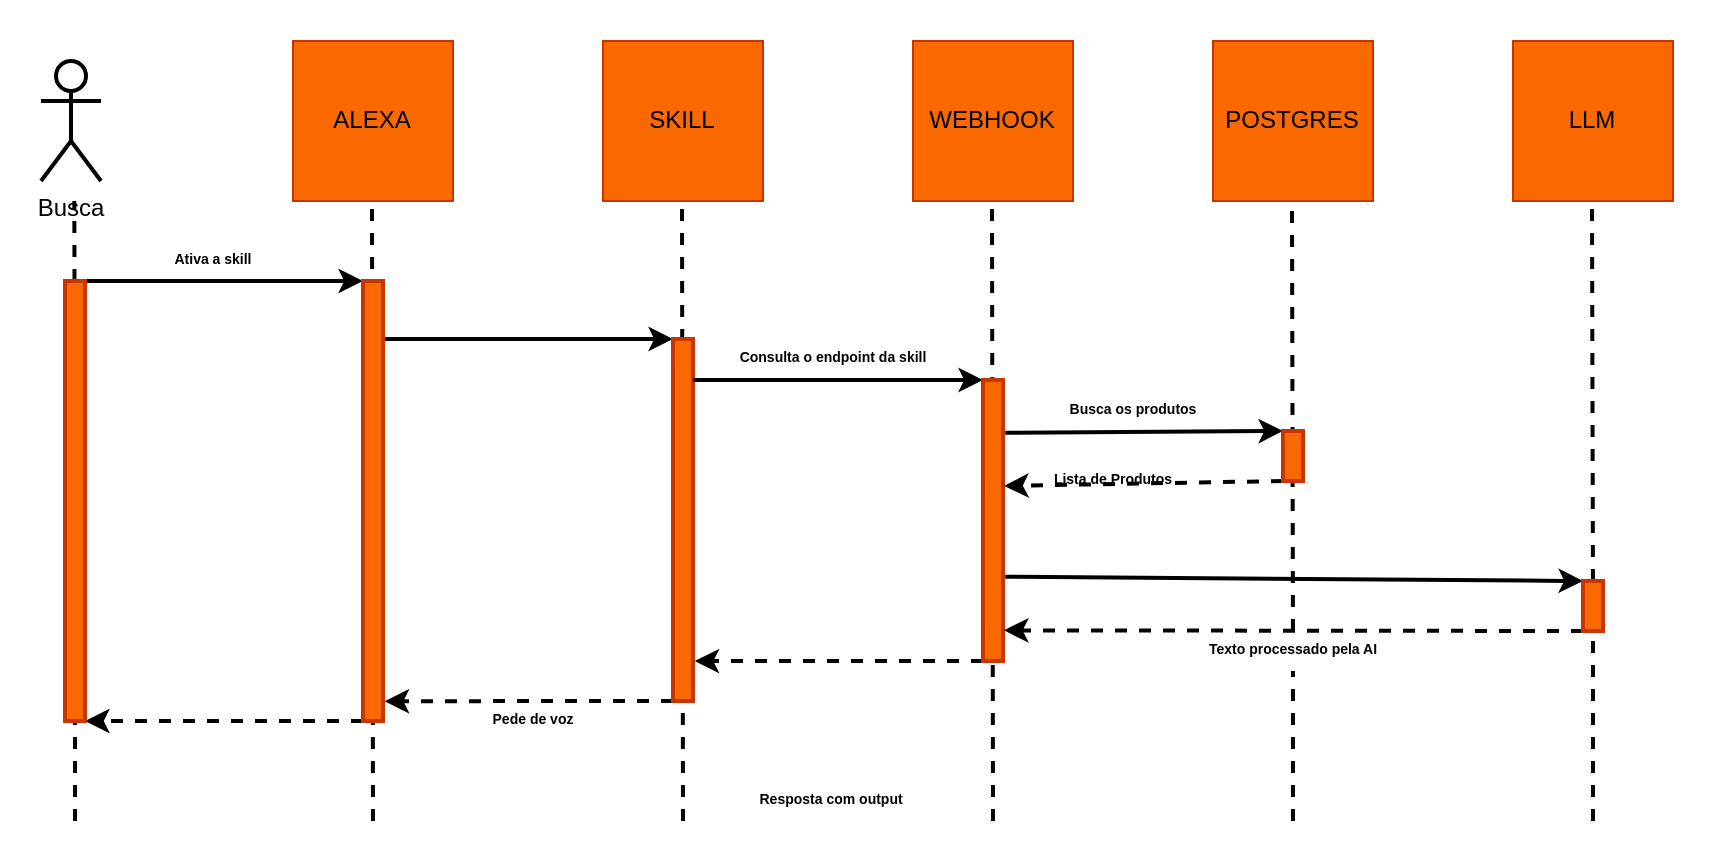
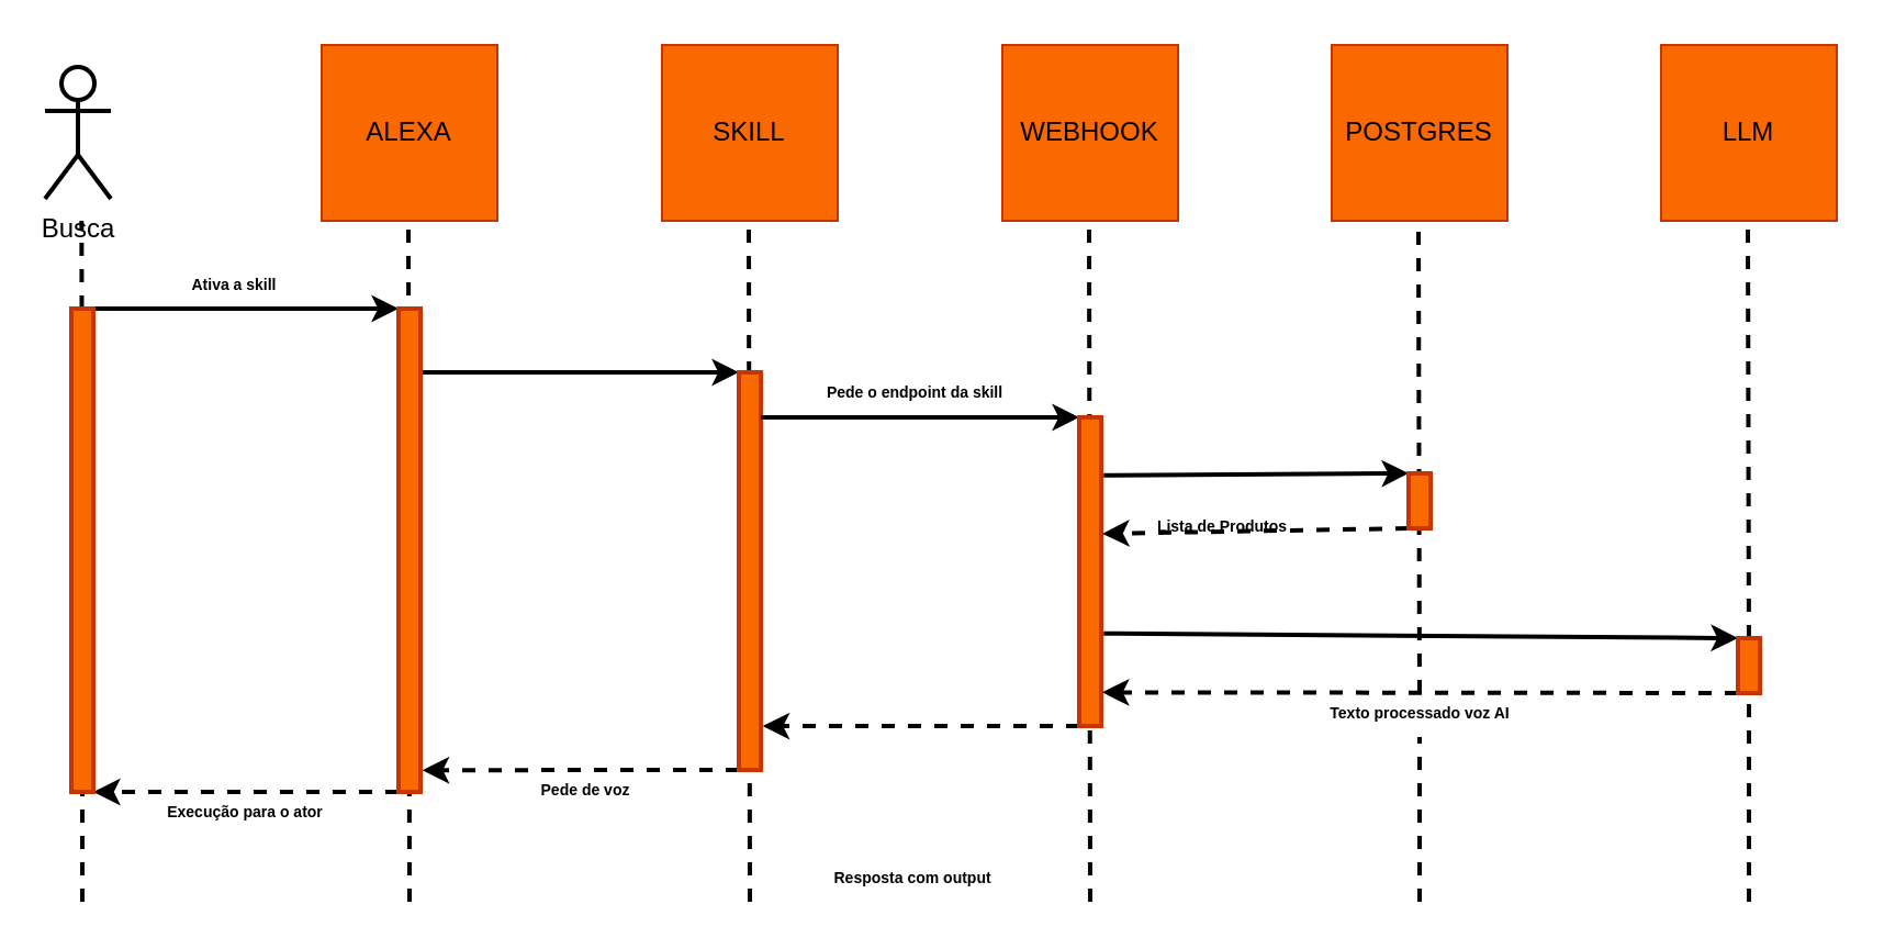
- <mxCell id="33" value="&lt;font color=&quot;#000000&quot;&gt;&lt;b&gt;Consulta o endpoint da skill&lt;/b&gt;&lt;/font&gt;" style="text;html=1;align=center;verticalAlign=middle;resizable=0;points=[];autosize=1;strokeColor=none;fillColor=none;fontSize=7;" parent="1" vertex="1"><mxGeometry x="356" y="169" width="120" height="20" as="geometry" /></mxCell>
+ <mxCell id="33" value="&lt;font color=&quot;#000000&quot;&gt;&lt;b&gt;Pede o endpoint da skill&lt;/b&gt;&lt;/font&gt;" style="text;html=1;align=center;verticalAlign=middle;resizable=0;points=[];autosize=1;strokeColor=none;fillColor=none;fontSize=7;" parent="1" vertex="1"><mxGeometry x="356" y="169" width="120" height="20" as="geometry" /></mxCell>
- <mxCell id="34" value="&lt;font color=&quot;#000000&quot;&gt;&lt;b&gt;Busca os produtos&lt;/b&gt;&lt;/font&gt;" style="text;html=1;align=center;verticalAlign=middle;resizable=0;points=[];autosize=1;strokeColor=none;fillColor=none;fontSize=7;" parent="1" vertex="1"><mxGeometry x="521" y="195" width="90" height="20" as="geometry" /></mxCell>
- <mxCell id="37" value="&lt;font color=&quot;#000000&quot;&gt;&lt;b&gt;Texto processado pela AI&lt;/b&gt;&lt;/font&gt;" style="text;html=1;align=center;verticalAlign=middle;resizable=0;points=[];autosize=1;strokeColor=none;fillColor=none;fontSize=7;" parent="1" vertex="1"><mxGeometry x="591" y="315" width="110" height="20" as="geometry" /></mxCell>
+ <mxCell id="37" value="&lt;font color=&quot;#000000&quot;&gt;&lt;b&gt;Texto processado voz AI&lt;/b&gt;&lt;/font&gt;" style="text;html=1;align=center;verticalAlign=middle;resizable=0;points=[];autosize=1;strokeColor=none;fillColor=none;fontSize=7;" parent="1" vertex="1"><mxGeometry x="591" y="315" width="110" height="20" as="geometry" /></mxCell>
+ <mxCell id="40" value="&lt;font color=&quot;#000000&quot;&gt;&lt;b&gt;Execução para o ator&lt;/b&gt;&lt;/font&gt;" style="text;html=1;align=center;verticalAlign=middle;resizable=0;points=[];autosize=1;strokeColor=none;fillColor=none;fontSize=7;" parent="1" vertex="1"><mxGeometry x="66" y="360" width="90" height="20" as="geometry" /></mxCell>
